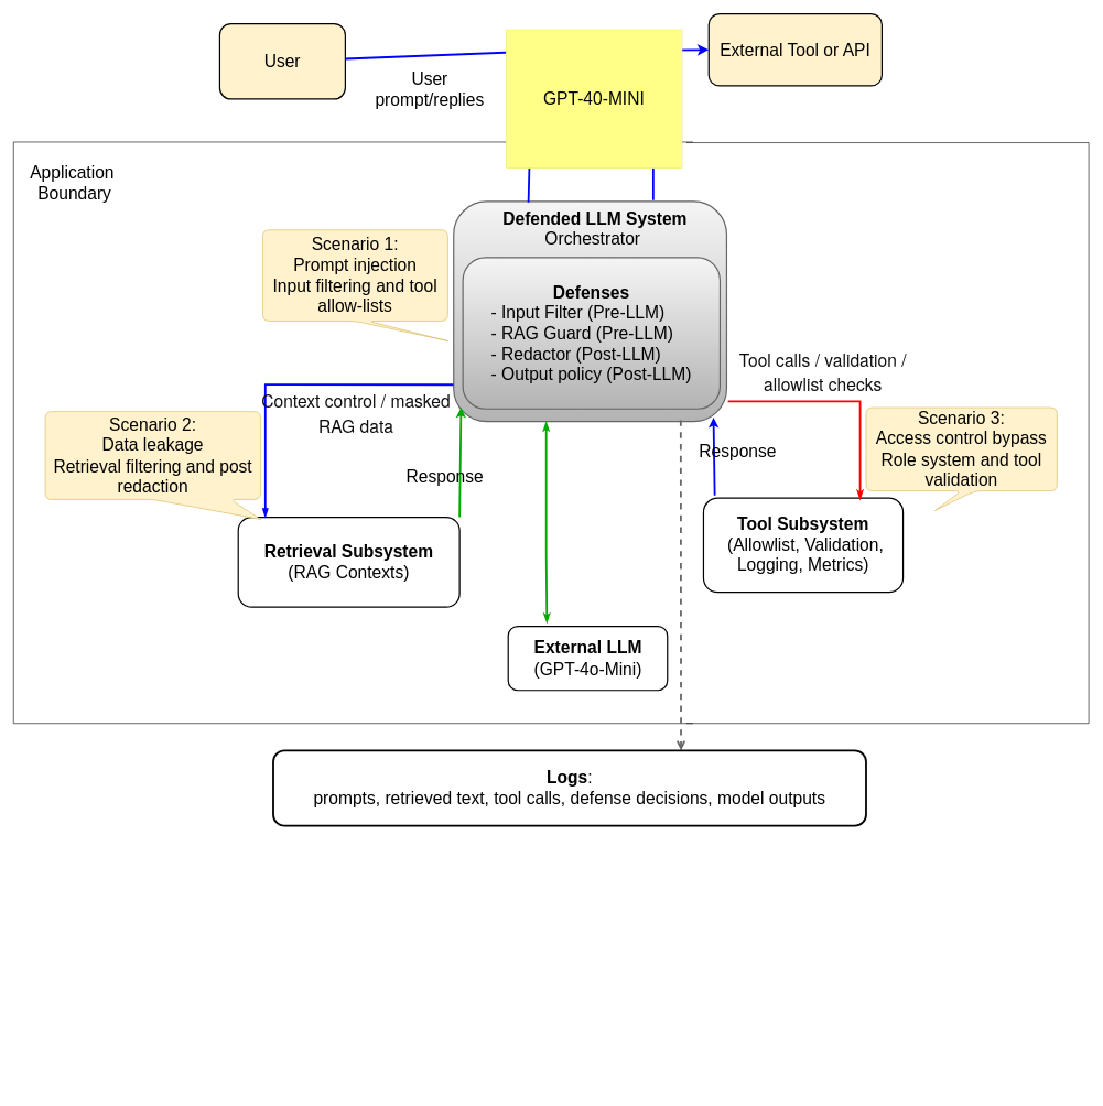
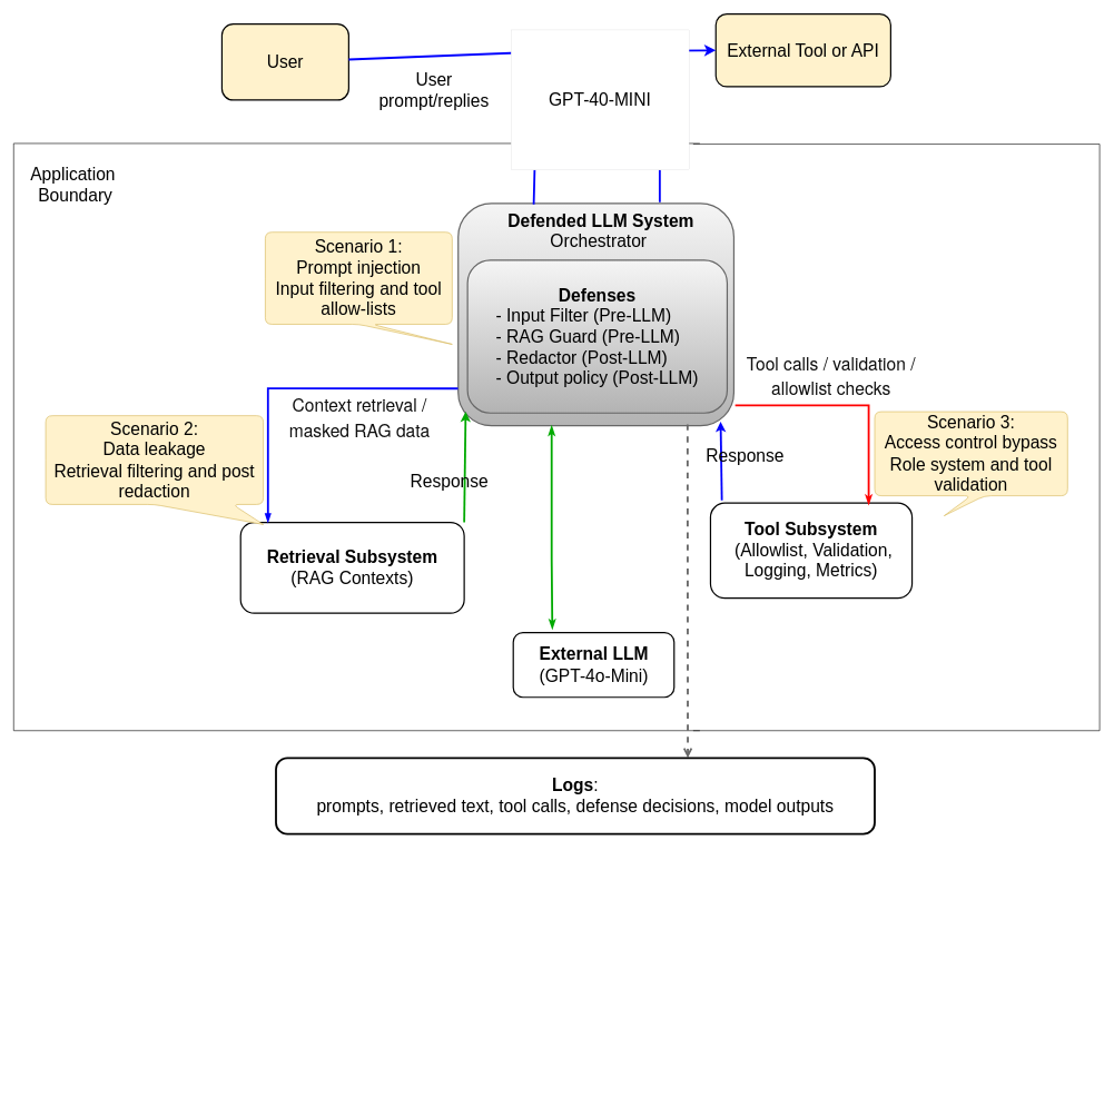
- <mxCell id="19" value="&lt;font style=&quot;font-size: 26px;&quot;&gt;GPT-40-MINI&lt;/font&gt;" style="html=1;whiteSpace=wrap;strokeWidth=0;fillColor=#ffff88;strokeColor=#36393d;" parent="1" vertex="1"><mxGeometry x="765" y="44" width="267" height="210" as="geometry" /></mxCell>
+ <mxCell id="19" value="&lt;font style=&quot;font-size: 26px;&quot;&gt;GPT-40-MINI&lt;/font&gt;" style="html=1;whiteSpace=wrap;strokeWidth=0;fillColor=#ffffff;strokeColor=#36393d;" parent="1" vertex="1"><mxGeometry x="765" y="44" width="267" height="210" as="geometry" /></mxCell>
- <mxCell id="30" value="&lt;br&gt;&lt;blockquote style=&quot;margin: 0px 0px 0px 15px; font-style: normal; font-variant: normal; font-stretch: normal; line-height: normal; font-family: &amp;quot;Helvetica Neue&amp;quot;; font-size-adjust: none; font-kerning: auto; font-optical-sizing: auto; font-language-override: normal; font-feature-settings: normal; font-variation-settings: normal; color: rgb(14, 14, 14);&quot;&gt;&lt;font style=&quot;font-size: 26px;&quot;&gt;Context control / masked RAG data&lt;/font&gt;&lt;/blockquote&gt;" style="text;html=1;whiteSpace=wrap;strokeColor=none;fillColor=none;align=center;verticalAlign=middle;rounded=0;" parent="1" vertex="1"><mxGeometry x="376" y="576" width="310" height="80" as="geometry" /></mxCell>
+ <mxCell id="30" value="&lt;br&gt;&lt;blockquote style=&quot;margin: 0px 0px 0px 15px; font-style: normal; font-variant: normal; font-stretch: normal; line-height: normal; font-family: &amp;quot;Helvetica Neue&amp;quot;; font-size-adjust: none; font-kerning: auto; font-optical-sizing: auto; font-language-override: normal; font-feature-settings: normal; font-variation-settings: normal; color: rgb(14, 14, 14);&quot;&gt;&lt;font style=&quot;font-size: 26px;&quot;&gt;Context retrieval / masked RAG data&lt;/font&gt;&lt;/blockquote&gt;" style="text;html=1;whiteSpace=wrap;strokeColor=none;fillColor=none;align=center;verticalAlign=middle;rounded=0;" parent="1" vertex="1"><mxGeometry x="376" y="576" width="310" height="80" as="geometry" /></mxCell>
